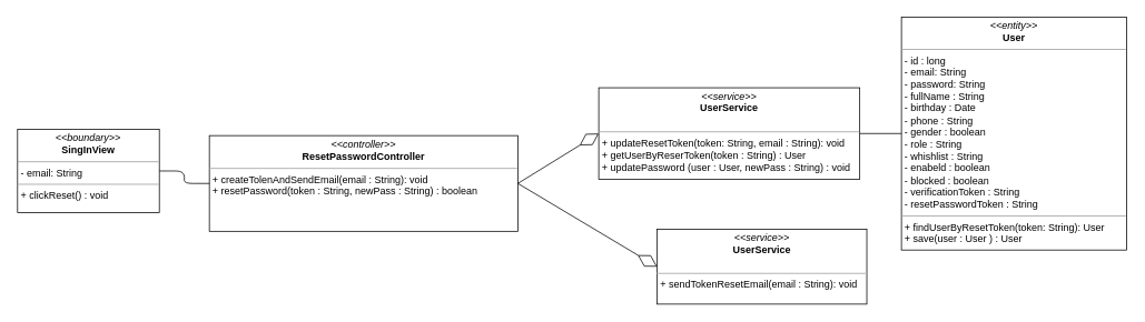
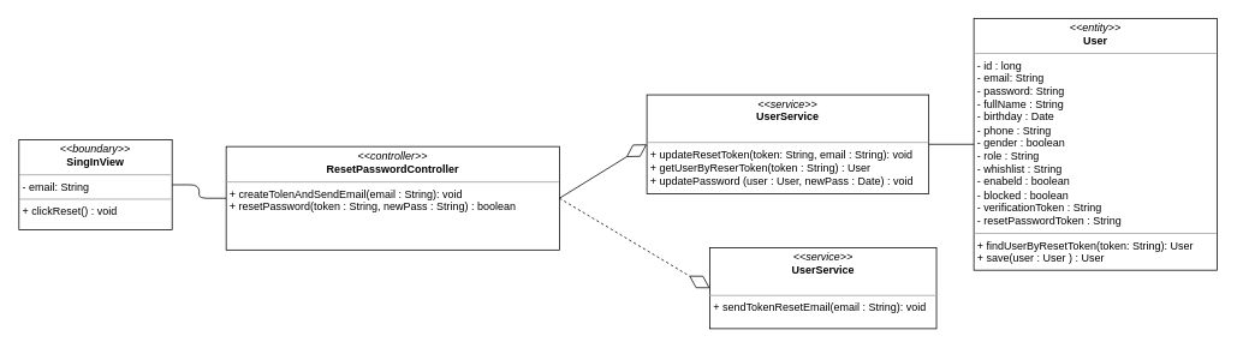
- <mxCell id="4" value="&lt;p style=&quot;margin: 0px ; margin-top: 4px ; text-align: center&quot;&gt;&lt;i&gt;&amp;lt;&amp;lt;service&amp;gt;&amp;gt;&lt;/i&gt;&lt;br&gt;&lt;b&gt;UserService&lt;/b&gt;&lt;/p&gt;&lt;p style=&quot;margin: 0px ; margin-left: 4px&quot;&gt;&lt;br&gt;&lt;/p&gt;&lt;hr size=&quot;1&quot;&gt;&lt;p style=&quot;margin: 0px ; margin-left: 4px&quot;&gt;+ updateResetToken(token: String, email : String): void&lt;/p&gt;&lt;p style=&quot;margin: 0px ; margin-left: 4px&quot;&gt;+ getUserByReserToken(token : String) : User&lt;/p&gt;&lt;p style=&quot;margin: 0px ; margin-left: 4px&quot;&gt;+ updatePassword (user : User, newPass : String) : void&lt;/p&gt;" style="verticalAlign=top;align=left;overflow=fill;fontSize=12;fontFamily=Helvetica;html=1;" vertex="1" parent="1"><mxGeometry x="717" y="105" width="313" height="110" as="geometry" /></mxCell>
+ <mxCell id="4" value="&lt;p style=&quot;margin: 0px ; margin-top: 4px ; text-align: center&quot;&gt;&lt;i&gt;&amp;lt;&amp;lt;service&amp;gt;&amp;gt;&lt;/i&gt;&lt;br&gt;&lt;b&gt;UserService&lt;/b&gt;&lt;/p&gt;&lt;p style=&quot;margin: 0px ; margin-left: 4px&quot;&gt;&lt;br&gt;&lt;/p&gt;&lt;hr size=&quot;1&quot;&gt;&lt;p style=&quot;margin: 0px ; margin-left: 4px&quot;&gt;+ updateResetToken(token: String, email : String): void&lt;/p&gt;&lt;p style=&quot;margin: 0px ; margin-left: 4px&quot;&gt;+ getUserByReserToken(token : String) : User&lt;/p&gt;&lt;p style=&quot;margin: 0px ; margin-left: 4px&quot;&gt;+ updatePassword (user : User, newPass : Date) : void&lt;/p&gt;" style="verticalAlign=top;align=left;overflow=fill;fontSize=12;fontFamily=Helvetica;html=1;" vertex="1" parent="1"><mxGeometry x="717" y="105" width="313" height="110" as="geometry" /></mxCell>
- <mxCell id="10" value="" style="endArrow=diamondThin;endFill=0;endSize=24;html=1;exitX=1;exitY=0.5;exitDx=0;exitDy=0;entryX=0;entryY=0.5;entryDx=0;entryDy=0;" edge="1" parent="1" source="2" target="9"><mxGeometry width="160" relative="1" as="geometry"><mxPoint x="630" y="215" as="sourcePoint" /><mxPoint x="727" y="170" as="targetPoint" /></mxGeometry></mxCell>
+ <mxCell id="10" value="" style="endArrow=diamondThin;endFill=0;endSize=24;html=1;exitX=1;exitY=0.5;exitDx=0;exitDy=0;entryX=0;entryY=0.5;entryDx=0;entryDy=0;dashed=1;" edge="1" parent="1" source="2" target="9"><mxGeometry width="160" relative="1" as="geometry"><mxPoint x="630" y="215" as="sourcePoint" /><mxPoint x="727" y="170" as="targetPoint" /></mxGeometry></mxCell>
